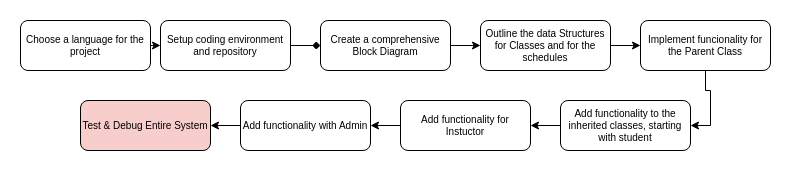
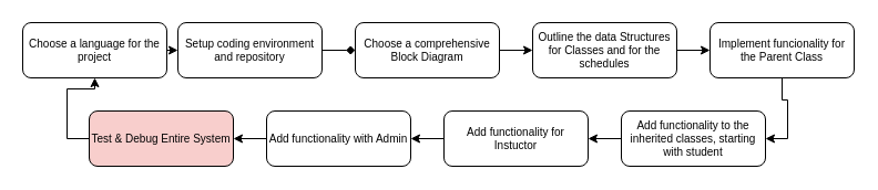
- <mxCell id="17" value="Create a comprehensive Block Diagram" style="rounded=1;whiteSpace=wrap;html=1;fontSize=10;" vertex="1" parent="1"><mxGeometry x="320" y="20" width="130" height="50" as="geometry" /></mxCell>
+ <mxCell id="17" value="Choose a comprehensive Block Diagram" style="rounded=1;whiteSpace=wrap;html=1;fontSize=10;" vertex="1" parent="1"><mxGeometry x="320" y="20" width="130" height="50" as="geometry" /></mxCell>
+ <mxCell id="4" style="edgeStyle=orthogonalEdgeStyle;rounded=0;orthogonalLoop=1;jettySize=auto;html=1;exitX=0;exitY=0.5;exitDx=0;exitDy=0;entryX=0.5;entryY=1;entryDx=0;entryDy=0;" edge="1" parent="1" source="5" target="3"><mxGeometry relative="1" as="geometry" /></mxCell>
